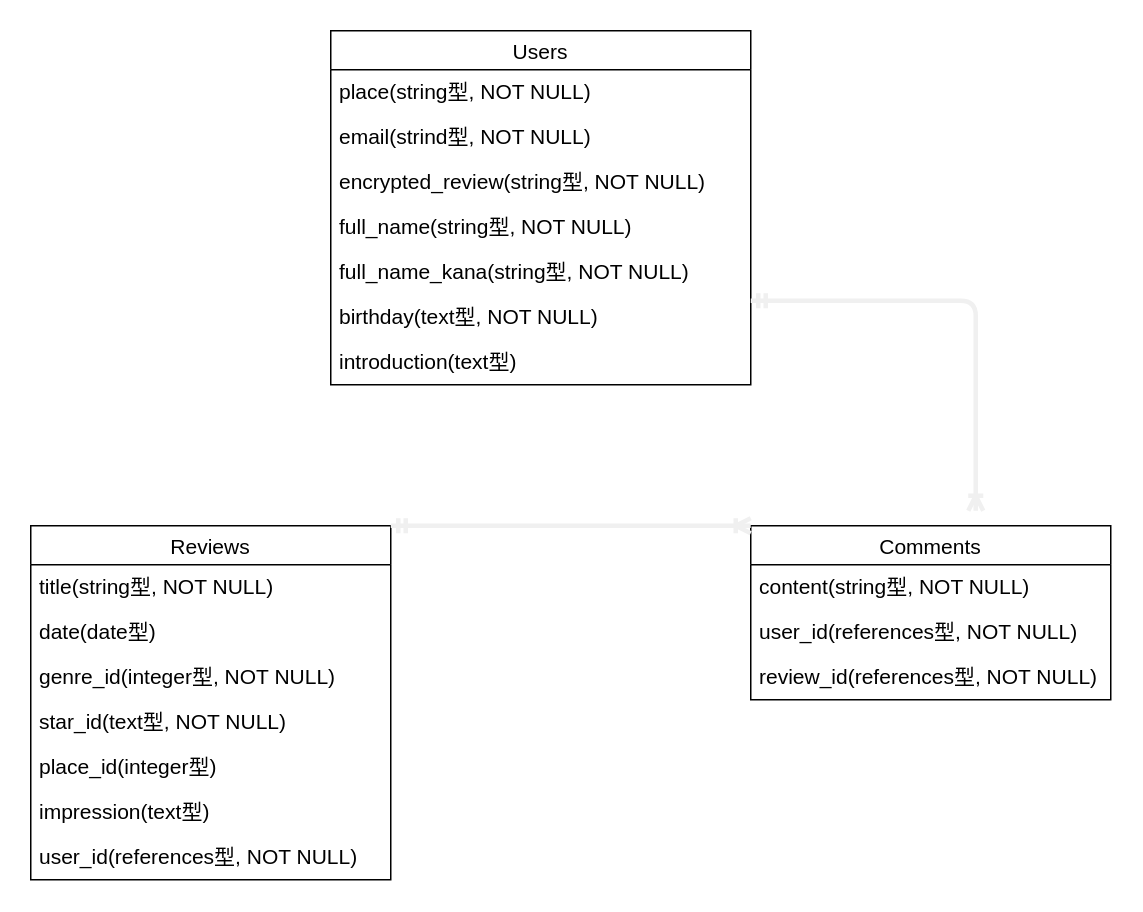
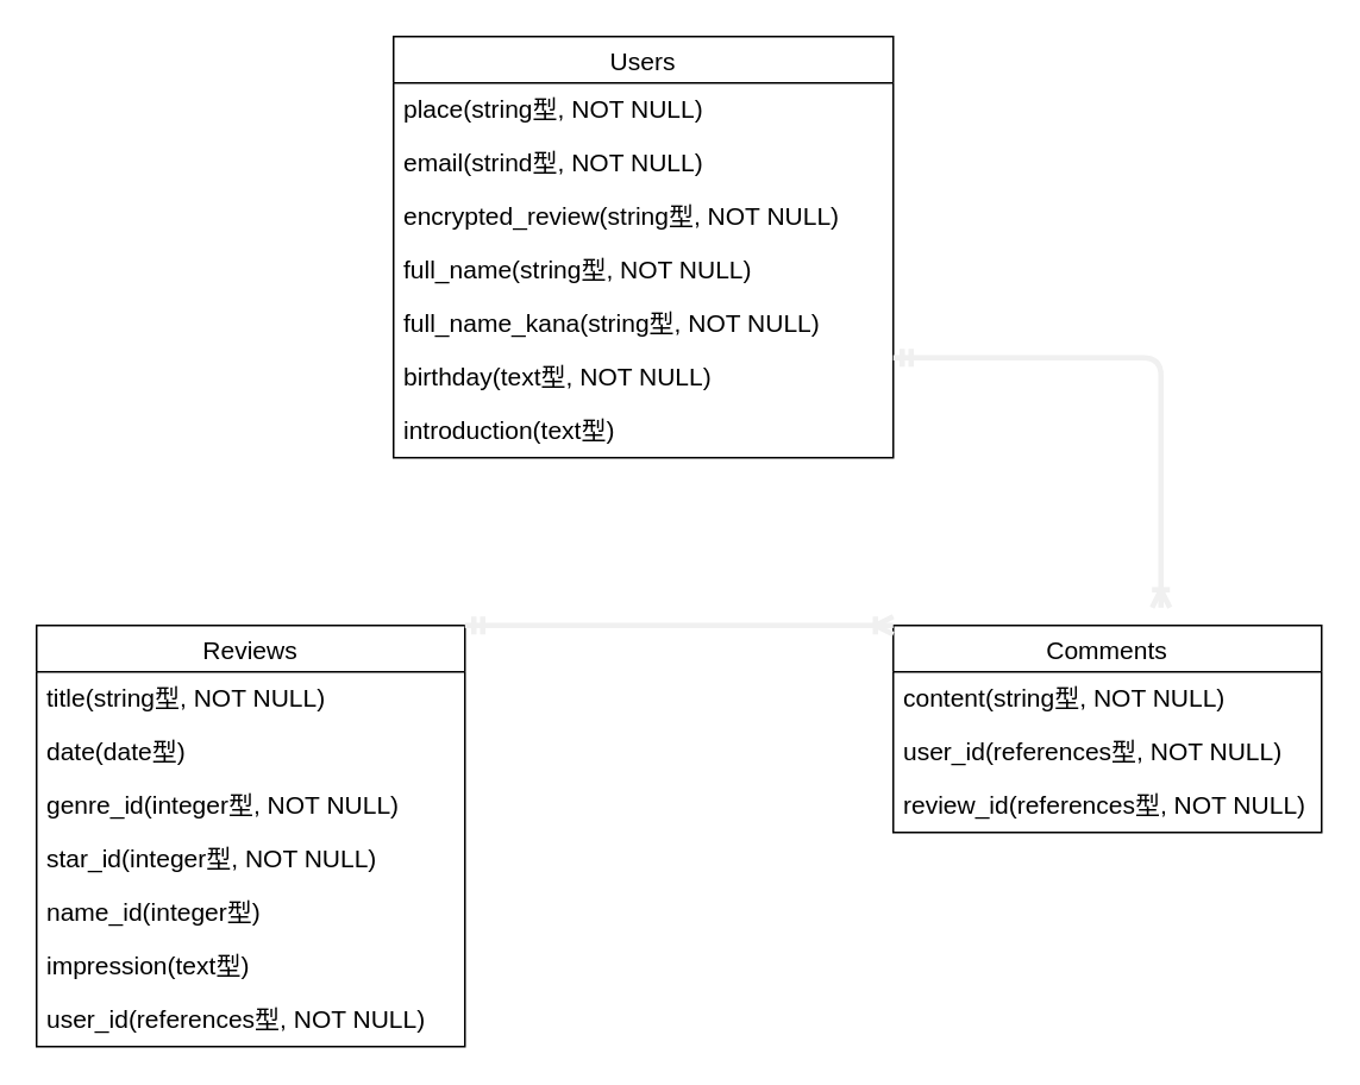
- <mxCell id="14" value="star_id(text型, NOT NULL)" style="text;strokeColor=none;fillColor=none;spacingLeft=4;spacingRight=4;overflow=hidden;rotatable=0;points=[[0,0.5],[1,0.5]];portConstraint=eastwest;fontSize=14;" vertex="1" parent="10"><mxGeometry y="116" width="240" height="30" as="geometry" /></mxCell>
+ <mxCell id="14" value="star_id(integer型, NOT NULL)" style="text;strokeColor=none;fillColor=none;spacingLeft=4;spacingRight=4;overflow=hidden;rotatable=0;points=[[0,0.5],[1,0.5]];portConstraint=eastwest;fontSize=14;" vertex="1" parent="10"><mxGeometry y="116" width="240" height="30" as="geometry" /></mxCell>
- <mxCell id="15" value="place_id(integer型)" style="text;strokeColor=none;fillColor=none;spacingLeft=4;spacingRight=4;overflow=hidden;rotatable=0;points=[[0,0.5],[1,0.5]];portConstraint=eastwest;fontSize=14;" vertex="1" parent="10"><mxGeometry y="146" width="240" height="30" as="geometry" /></mxCell>
+ <mxCell id="15" value="name_id(integer型)" style="text;strokeColor=none;fillColor=none;spacingLeft=4;spacingRight=4;overflow=hidden;rotatable=0;points=[[0,0.5],[1,0.5]];portConstraint=eastwest;fontSize=14;" vertex="1" parent="10"><mxGeometry y="146" width="240" height="30" as="geometry" /></mxCell>
